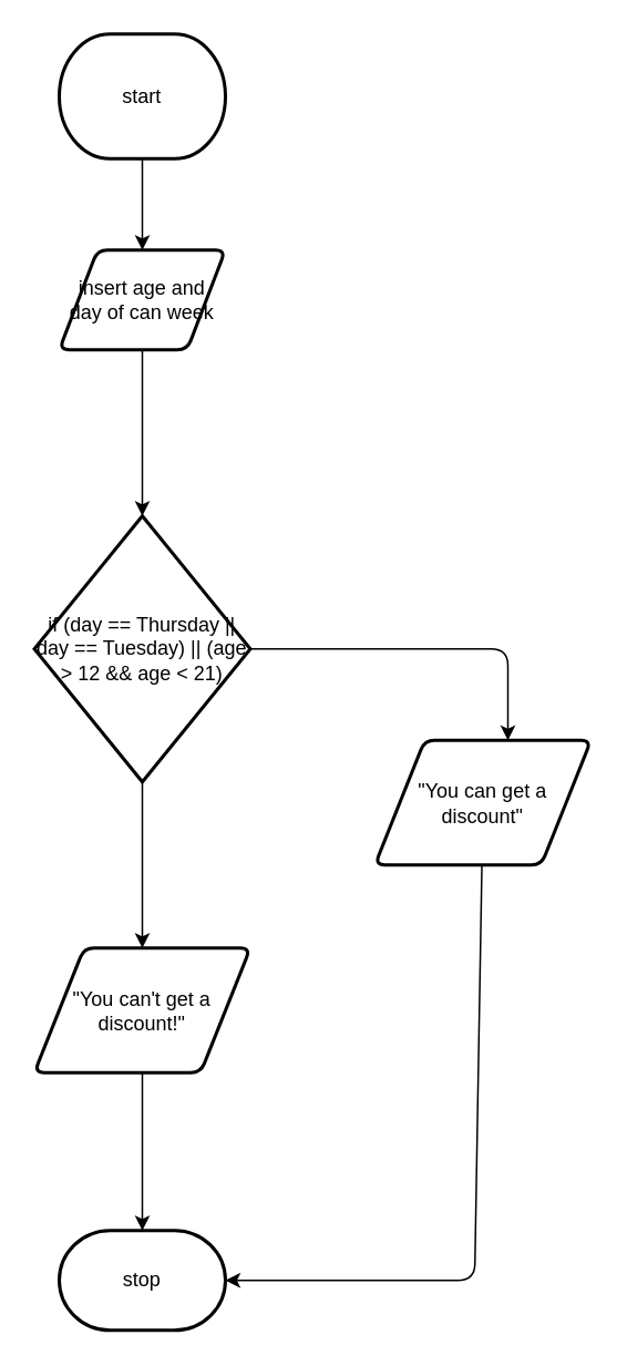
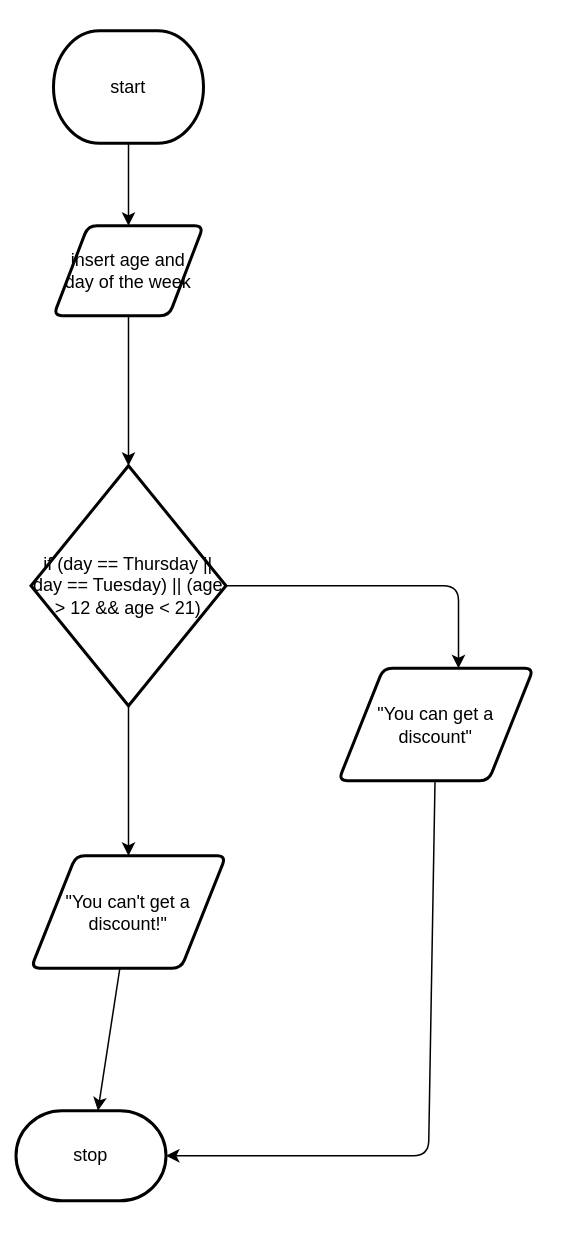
- <mxCell id="8" value="insert age and day of can week" style="shape=parallelogram;html=1;strokeWidth=2;perimeter=parallelogramPerimeter;whiteSpace=wrap;rounded=1;arcSize=12;size=0.23;" parent="1" vertex="1"><mxGeometry x="35" y="150" width="100" height="60" as="geometry" /></mxCell>
+ <mxCell id="8" value="insert age and day of the week" style="shape=parallelogram;html=1;strokeWidth=2;perimeter=parallelogramPerimeter;whiteSpace=wrap;rounded=1;arcSize=12;size=0.23;" parent="1" vertex="1"><mxGeometry x="35" y="150" width="100" height="60" as="geometry" /></mxCell>
- <mxCell id="9" value="stop" style="strokeWidth=2;html=1;shape=mxgraph.flowchart.terminator;whiteSpace=wrap;" parent="1" vertex="1"><mxGeometry x="35" y="740" width="100" height="60" as="geometry" /></mxCell>
+ <mxCell id="9" value="stop" style="strokeWidth=2;html=1;shape=mxgraph.flowchart.terminator;whiteSpace=wrap;" parent="1" vertex="1"><mxGeometry x="10" y="740" width="100" height="60" as="geometry" /></mxCell>
